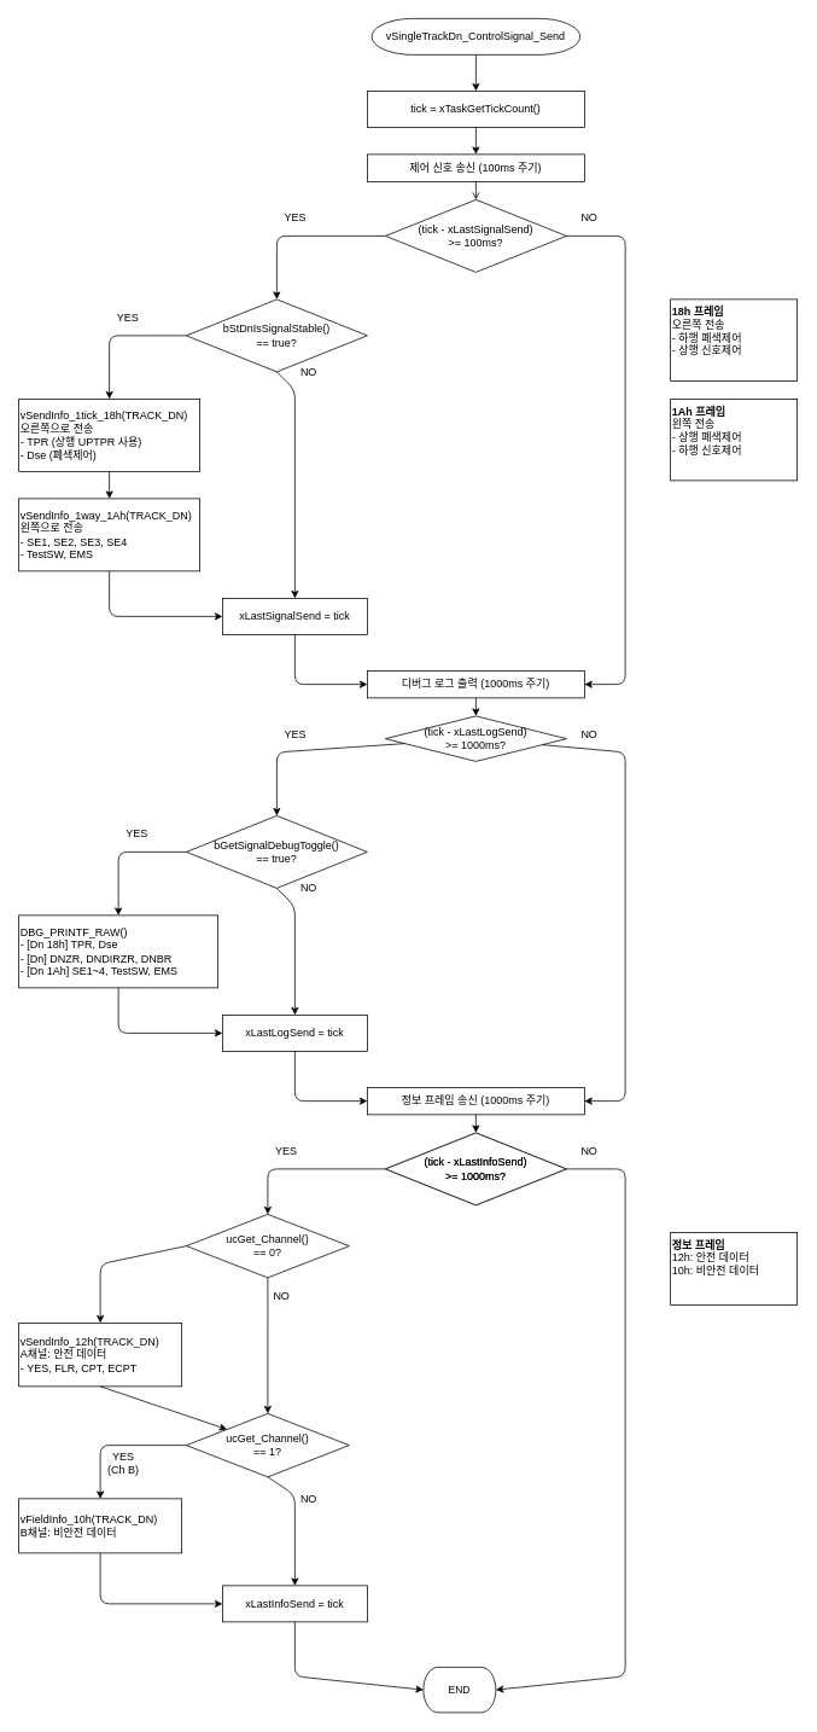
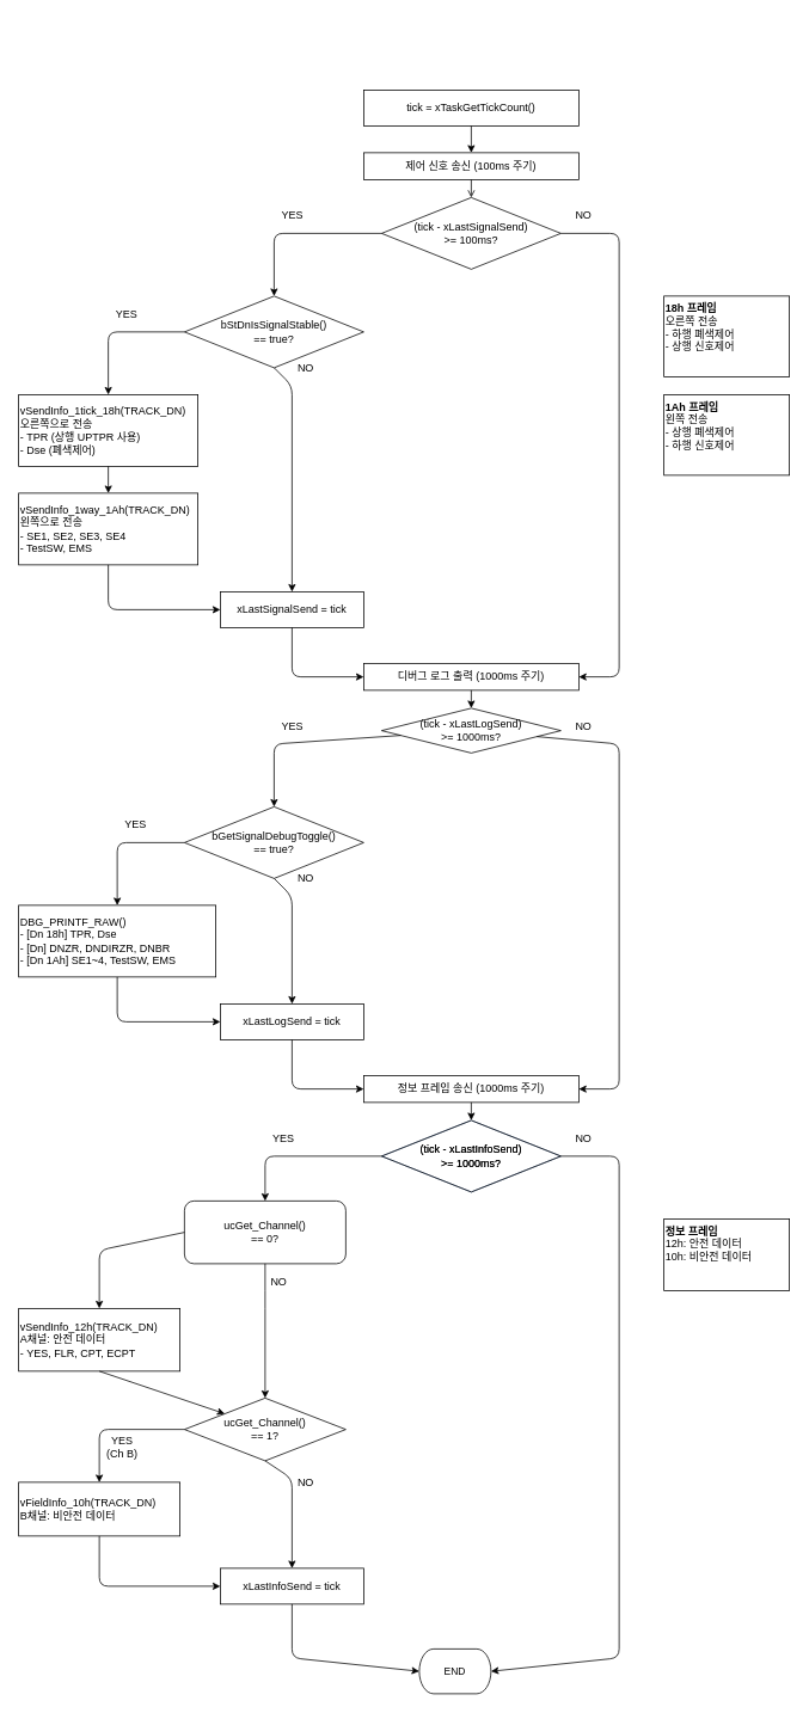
- <mxCell id="64" value="&lt;div style=&quot;&quot;&gt;&lt;font style=&quot;direction: ltr; line-height: 120%; opacity: 1;&quot;&gt;vSingleTrackDn_ControlSignal_Send&lt;br&gt;&lt;/font&gt;&lt;/div&gt;" style="verticalAlign=middle;align=center;overflow=width;vsdxID=2;fillColor=#FFFFFF;gradientColor=none;shape=stencil(tVLLDsIgEPwajiQIMfFe638Qu22JCM2Ctv69kK0Rm9qDibeZndkXC1NV6PUATIoQ0V9gNE3smToyKY3rAU1MiKmaqar1CB36m2uIDzo7M7r6e64wUZ4UOUWKB9GdIH4irzWu8B42vRrPScNFXZzN+5mvl3qJXE8mcPRRR+Pdh2Y1dsBTE95a3c0TkBRGgKEIb6wg1/r+ssCXd/vLCgm8z9caa+n6pb48dwrRV1H1Ew==);strokeColor=#000000;spacingTop=-1;spacingBottom=-1;spacingLeft=-1;spacingRight=-1;points=[[0.5,1,0],[0.5,0,0],[0,0.5,0],[1,0.5,0]];labelBackgroundColor=none;rounded=0;html=1;whiteSpace=wrap;strokeWidth=1;fontStyle=0" vertex="1" parent="1"><mxGeometry x="410" y="20" width="230" height="40" as="geometry" /></mxCell>
- <mxCell id="24" style="exitX=0.5;exitY=1;exitDx=0;exitDy=0;exitPerimeter=0;" edge="1" parent="1" source="64" target="2"><mxGeometry relative="1" as="geometry"><mxPoint x="525" y="70" as="sourcePoint" /></mxGeometry></mxCell>
- <mxCell id="16" value="ucGet_Channel()&#10;== 0?" style="rhombus;whiteSpace=wrap;html=1;fillColor=none;strokeColor=#000000;" vertex="1" parent="1"><mxGeometry x="205" y="1340" width="180" height="70" as="geometry" /></mxCell>
+ <mxCell id="16" value="ucGet_Channel()&#10;== 0?" style="whiteSpace=wrap;html=1;fillColor=none;strokeColor=#000000;rounded=1;" vertex="1" parent="1"><mxGeometry x="205" y="1340" width="180" height="70" as="geometry" /></mxCell>
